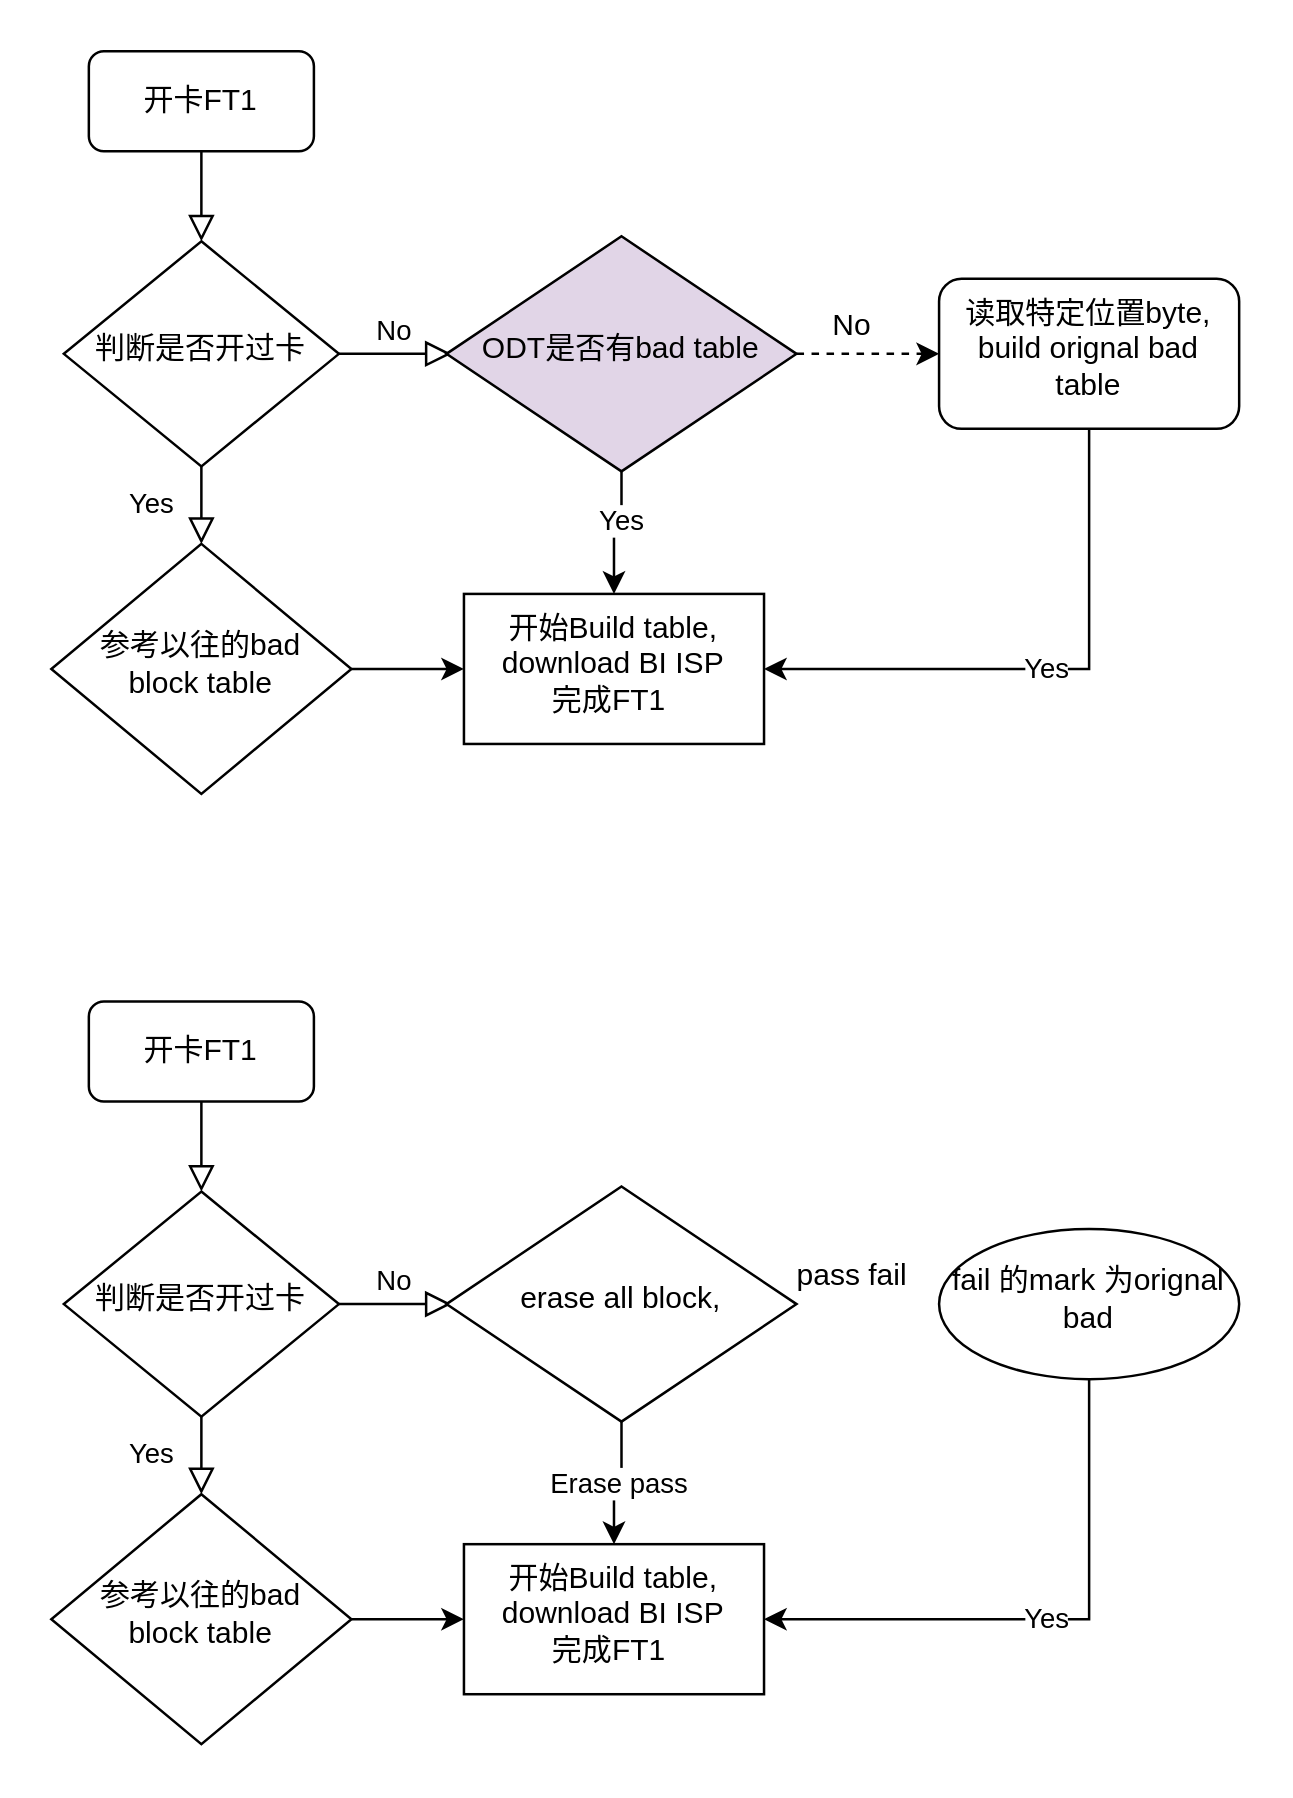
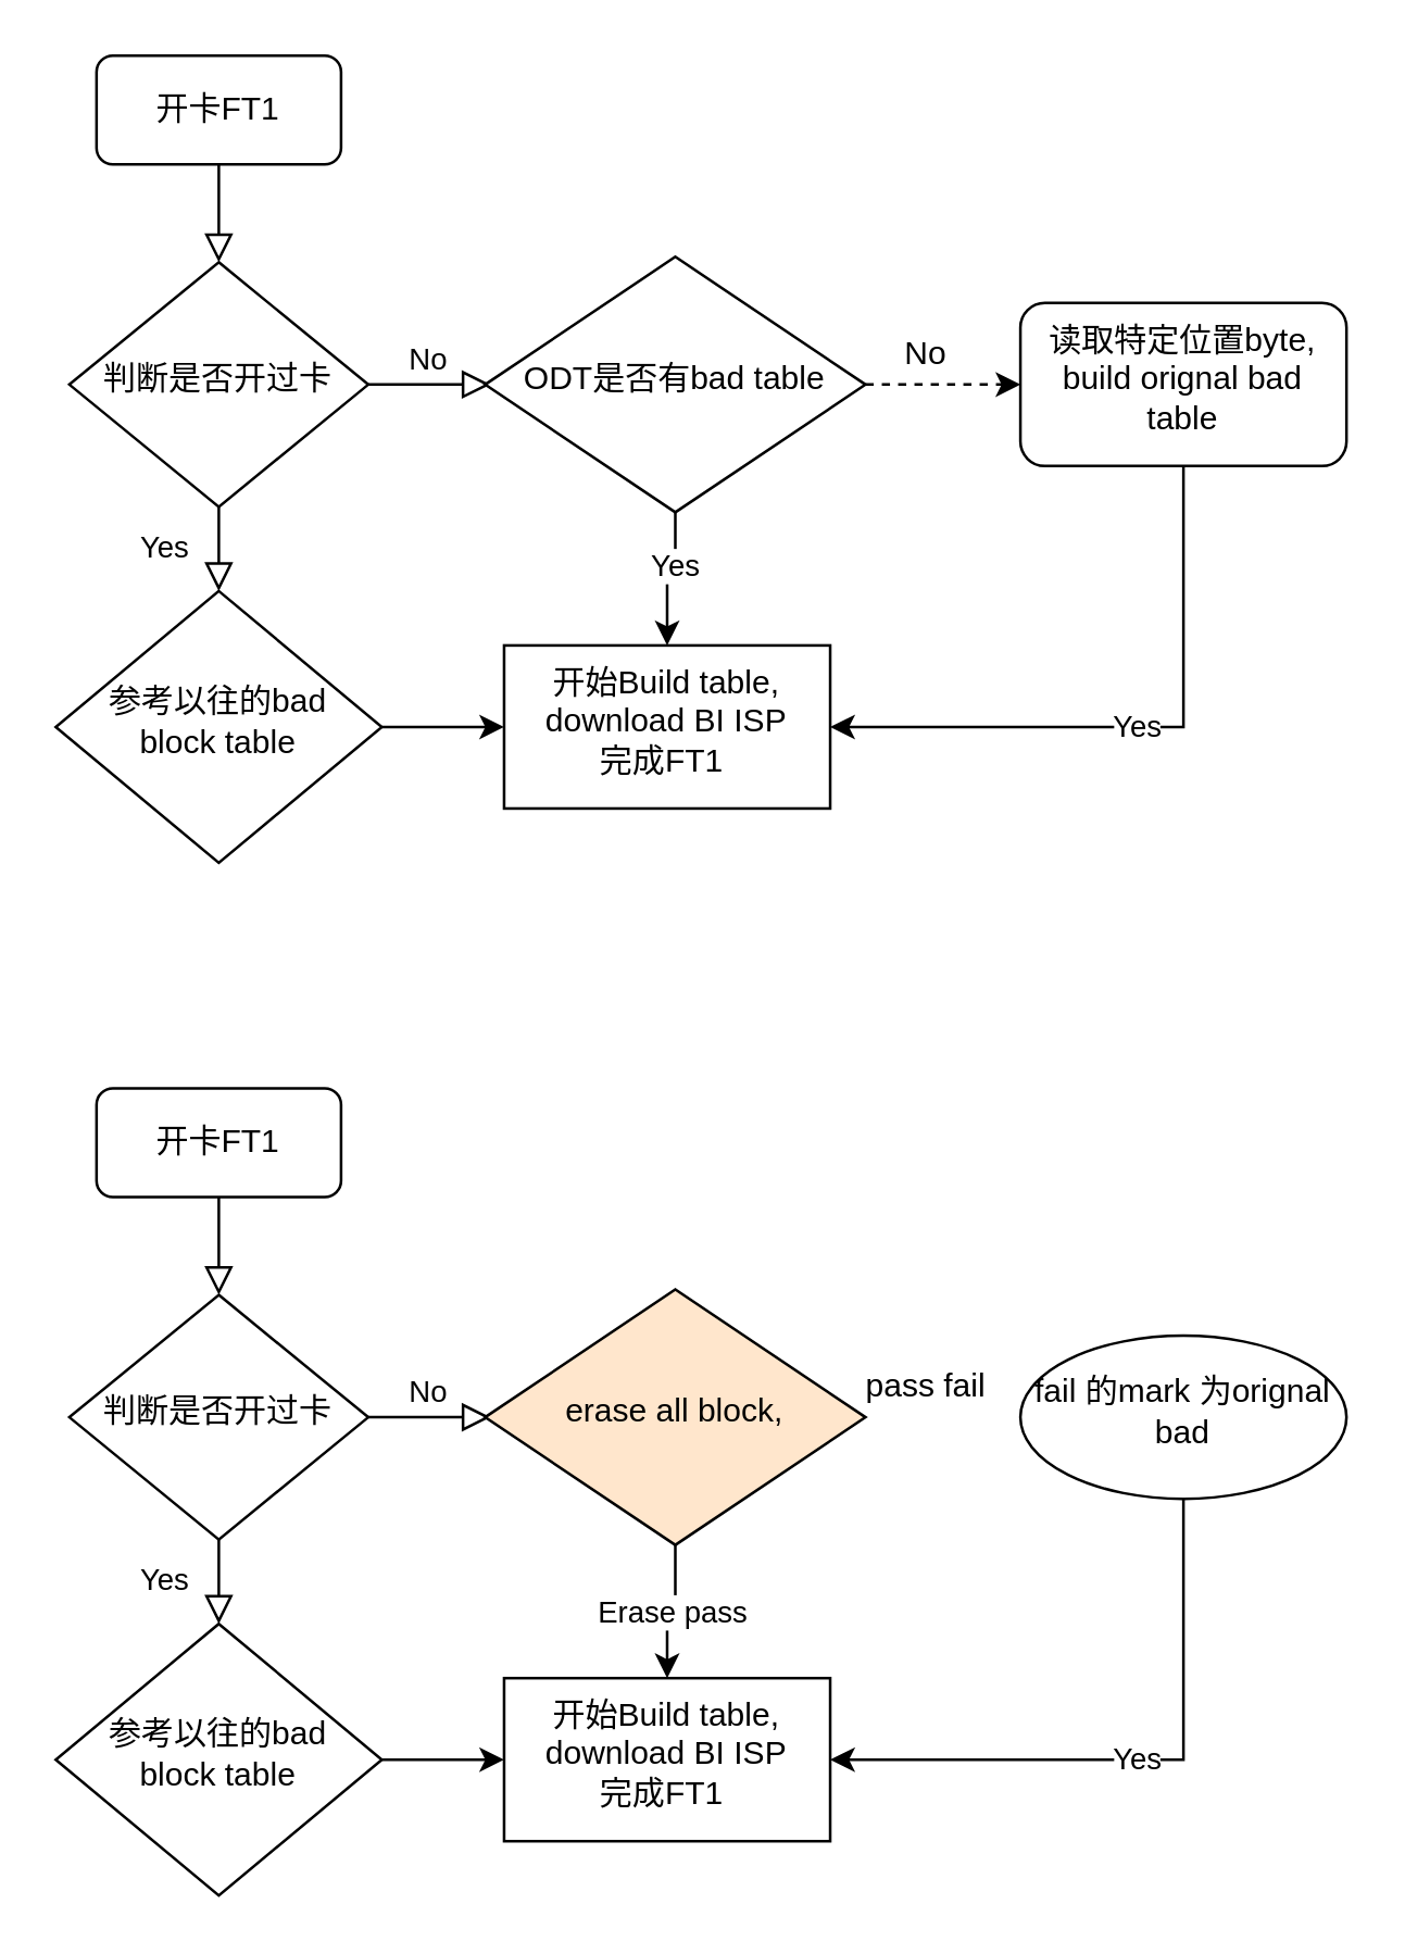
- <mxCell id="12" value="ODT是否有bad table" style="rhombus;whiteSpace=wrap;html=1;shadow=0;fontFamily=Helvetica;fontSize=12;align=center;strokeWidth=1;spacing=6;spacingTop=-4;fillColor=#e1d5e7;" vertex="1" parent="1"><mxGeometry x="178" y="94" width="140" height="94" as="geometry" /></mxCell>
+ <mxCell id="12" value="ODT是否有bad table" style="rhombus;whiteSpace=wrap;html=1;shadow=0;fontFamily=Helvetica;fontSize=12;align=center;strokeWidth=1;spacing=6;spacingTop=-4;" vertex="1" parent="1"><mxGeometry x="178" y="94" width="140" height="94" as="geometry" /></mxCell>
- <mxCell id="25" value="erase all block," style="rhombus;whiteSpace=wrap;html=1;shadow=0;fontFamily=Helvetica;fontSize=12;align=center;strokeWidth=1;spacing=6;spacingTop=-4;" vertex="1" parent="1"><mxGeometry x="178" y="474" width="140" height="94" as="geometry" /></mxCell>
+ <mxCell id="25" value="erase all block," style="rhombus;whiteSpace=wrap;html=1;shadow=0;fontFamily=Helvetica;fontSize=12;align=center;strokeWidth=1;spacing=6;spacingTop=-4;fillColor=#ffe6cc;" vertex="1" parent="1"><mxGeometry x="178" y="474" width="140" height="94" as="geometry" /></mxCell>
